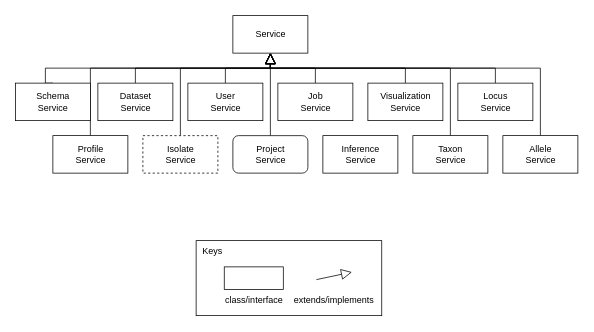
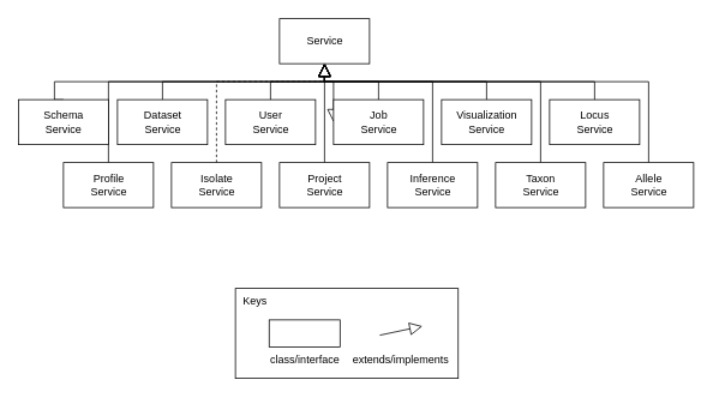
- <mxCell id="3" style="edgeStyle=orthogonalEdgeStyle;rounded=0;orthogonalLoop=1;jettySize=auto;html=1;exitX=0.5;exitY=0;exitDx=0;exitDy=0;entryX=0.5;entryY=1;entryDx=0;entryDy=0;endArrow=block;endFill=0;endSize=12;" parent="1" source="4" target="2" edge="1"><mxGeometry relative="1" as="geometry" /></mxCell>
+ <mxCell id="3" style="edgeStyle=orthogonalEdgeStyle;rounded=0;orthogonalLoop=1;jettySize=auto;html=1;exitX=0.5;exitY=0;exitDx=0;exitDy=0;endArrow=block;endFill=0;endSize=12;" parent="1" source="4" target="26" edge="1"><mxGeometry relative="1" as="geometry" /></mxCell>
- <mxCell id="19" style="edgeStyle=orthogonalEdgeStyle;rounded=0;orthogonalLoop=1;jettySize=auto;html=1;exitX=0.5;exitY=0;exitDx=0;exitDy=0;entryX=0.5;entryY=1;entryDx=0;entryDy=0;endArrow=block;endFill=0;endSize=12;" parent="1" source="20" target="2" edge="1"><mxGeometry relative="1" as="geometry"><Array as="points"><mxPoint x="240" y="90" /><mxPoint x="360" y="90" /></Array></mxGeometry></mxCell>
+ <mxCell id="19" style="edgeStyle=orthogonalEdgeStyle;rounded=0;orthogonalLoop=1;jettySize=auto;html=1;exitX=0.5;exitY=0;exitDx=0;exitDy=0;entryX=0.5;entryY=1;entryDx=0;entryDy=0;endArrow=block;endFill=0;endSize=12;dashed=1;" parent="1" source="20" target="2" edge="1"><mxGeometry relative="1" as="geometry"><Array as="points"><mxPoint x="240" y="90" /><mxPoint x="360" y="90" /></Array></mxGeometry></mxCell>
+ <mxCell id="21" style="edgeStyle=orthogonalEdgeStyle;rounded=0;orthogonalLoop=1;jettySize=auto;html=1;exitX=0.5;exitY=0;exitDx=0;exitDy=0;entryX=0.5;entryY=1;entryDx=0;entryDy=0;endArrow=block;endFill=0;endSize=12;" parent="1" source="22" target="2" edge="1"><mxGeometry relative="1" as="geometry"><Array as="points"><mxPoint x="480" y="90" /><mxPoint x="360" y="90" /></Array></mxGeometry></mxCell>
- <mxCell id="20" value="Isolate&lt;br&gt;Service" style="html=1;dashed=1;" parent="1" vertex="1"><mxGeometry x="190" y="180" width="100" height="50" as="geometry" /></mxCell>
+ <mxCell id="20" value="Isolate&lt;br&gt;Service" style="html=1;" parent="1" vertex="1"><mxGeometry x="190" y="180" width="100" height="50" as="geometry" /></mxCell>
- <mxCell id="6" value="Project&lt;br&gt;Service" style="html=1;rounded=1;" parent="1" vertex="1"><mxGeometry x="310" y="180" width="100" height="50" as="geometry" /></mxCell>
+ <mxCell id="6" value="Project&lt;br&gt;Service" style="html=1;" parent="1" vertex="1"><mxGeometry x="310" y="180" width="100" height="50" as="geometry" /></mxCell>
